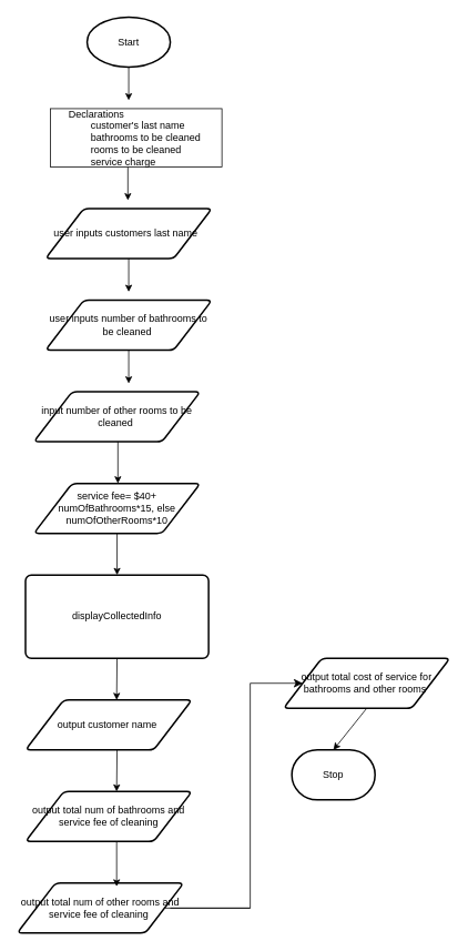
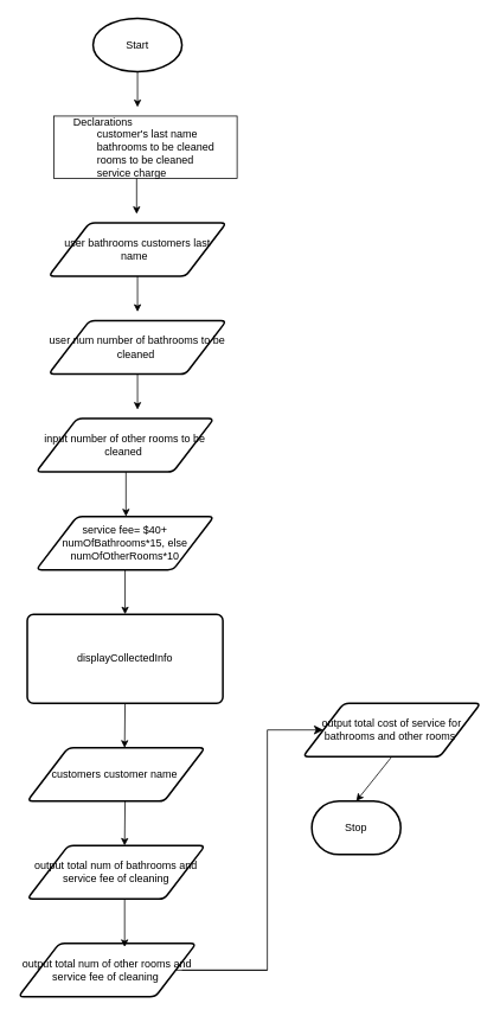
- <mxCell id="5" value="user inputs customers last name&amp;nbsp;&lt;span style=&quot;background-color: initial;&quot;&gt;&amp;nbsp;&lt;/span&gt;" style="shape=parallelogram;html=1;strokeWidth=2;perimeter=parallelogramPerimeter;whiteSpace=wrap;rounded=1;arcSize=12;size=0.23;" vertex="1" parent="1"><mxGeometry x="54" y="250" width="200" height="60" as="geometry" /></mxCell>
+ <mxCell id="5" value="user bathrooms customers last name&amp;nbsp;&lt;span style=&quot;background-color: initial;&quot;&gt;&amp;nbsp;&lt;/span&gt;" style="shape=parallelogram;html=1;strokeWidth=2;perimeter=parallelogramPerimeter;whiteSpace=wrap;rounded=1;arcSize=12;size=0.23;" vertex="1" parent="1"><mxGeometry x="54" y="250" width="200" height="60" as="geometry" /></mxCell>
- <mxCell id="7" value="user inputs number of bathrooms to be cleaned&amp;nbsp;" style="shape=parallelogram;html=1;strokeWidth=2;perimeter=parallelogramPerimeter;whiteSpace=wrap;rounded=1;arcSize=12;size=0.23;" vertex="1" parent="1"><mxGeometry x="54" y="360" width="200" height="60" as="geometry" /></mxCell>
+ <mxCell id="7" value="user num number of bathrooms to be cleaned&amp;nbsp;" style="shape=parallelogram;html=1;strokeWidth=2;perimeter=parallelogramPerimeter;whiteSpace=wrap;rounded=1;arcSize=12;size=0.23;" vertex="1" parent="1"><mxGeometry x="54" y="360" width="200" height="60" as="geometry" /></mxCell>
- <mxCell id="15" value="output customer name&amp;nbsp;" style="shape=parallelogram;html=1;strokeWidth=2;perimeter=parallelogramPerimeter;whiteSpace=wrap;rounded=1;arcSize=12;size=0.23;" vertex="1" parent="1"><mxGeometry x="30" y="840" width="200" height="60" as="geometry" /></mxCell>
+ <mxCell id="15" value="customers customer name&amp;nbsp;" style="shape=parallelogram;html=1;strokeWidth=2;perimeter=parallelogramPerimeter;whiteSpace=wrap;rounded=1;arcSize=12;size=0.23;" vertex="1" parent="1"><mxGeometry x="30" y="840" width="200" height="60" as="geometry" /></mxCell>
